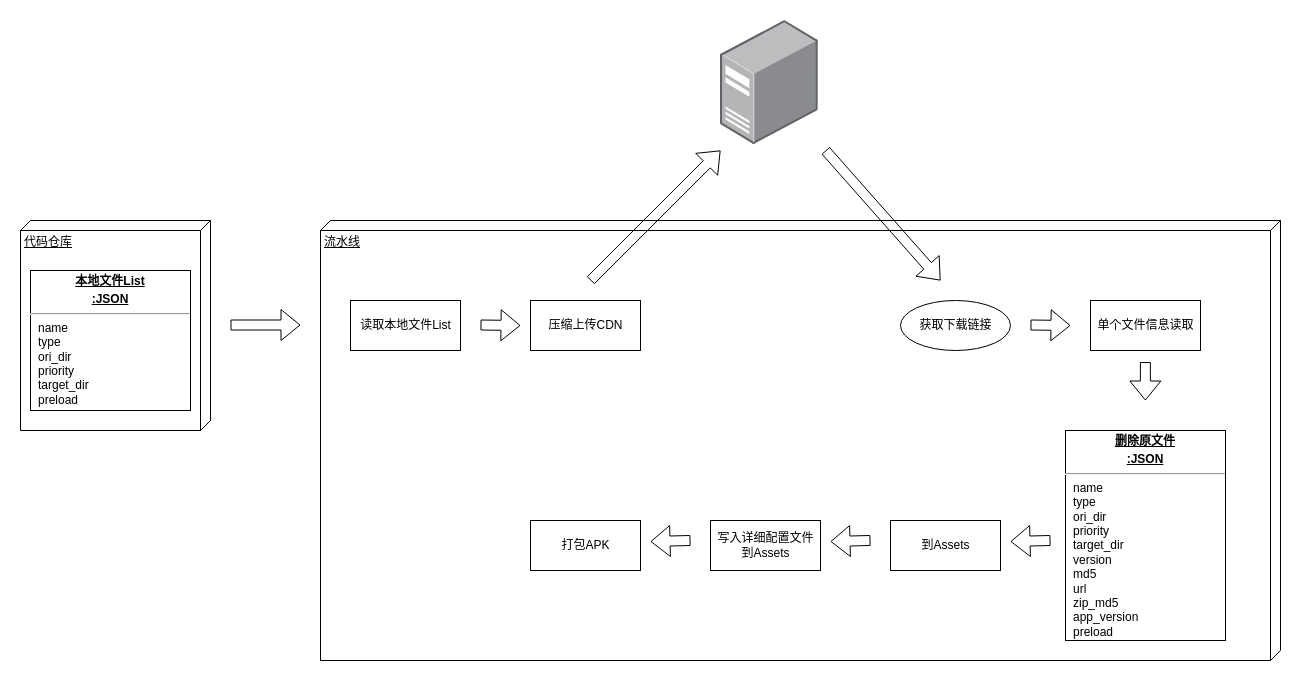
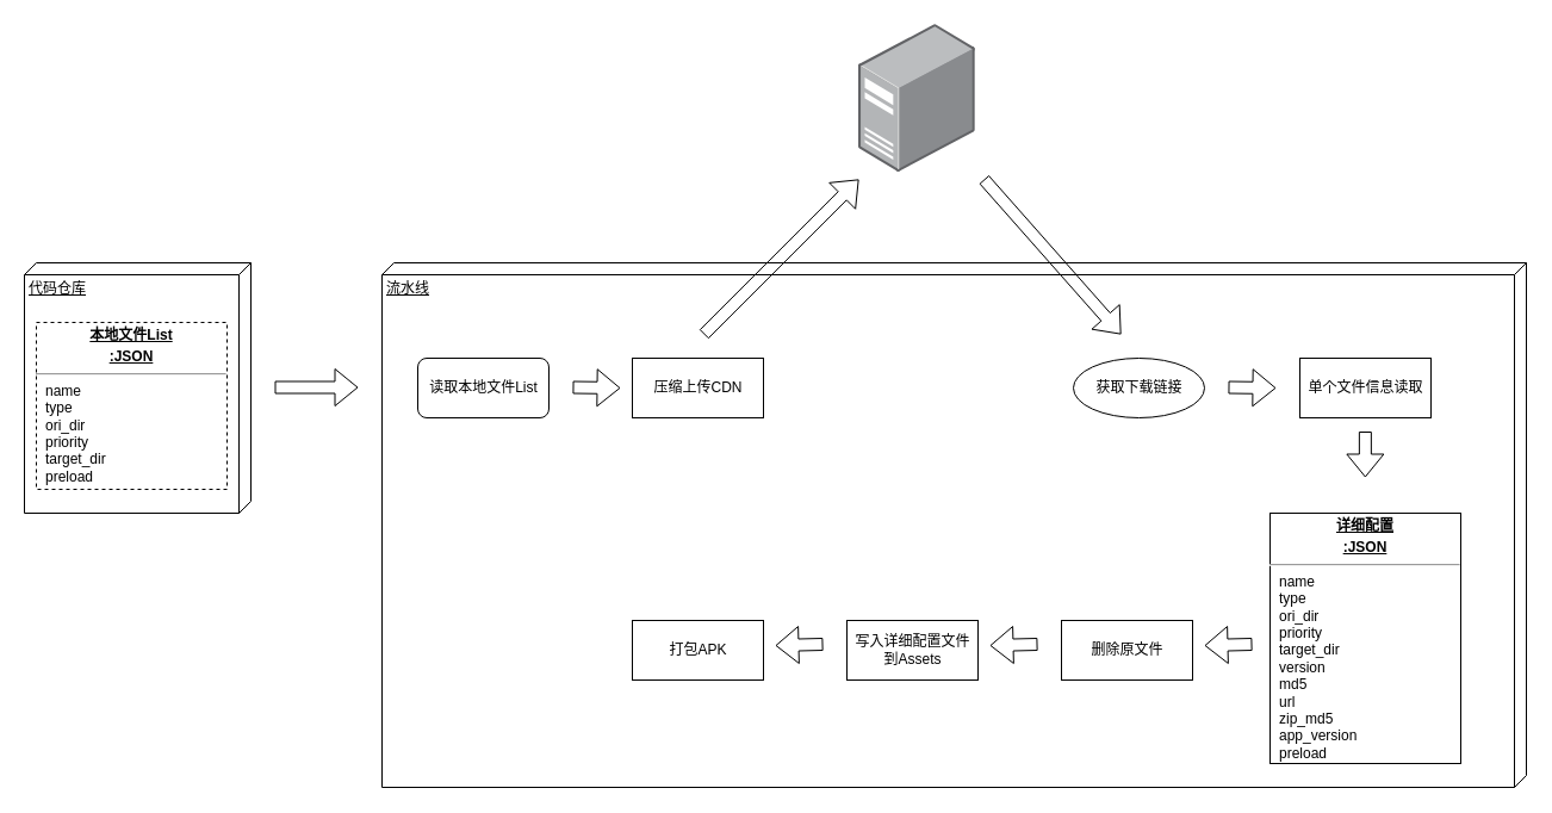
- <mxCell id="6" value="读取本地文件List" style="html=1;" parent="1" vertex="1"><mxGeometry x="350" y="300" width="110" height="50" as="geometry" /></mxCell>
+ <mxCell id="6" value="读取本地文件List" style="html=1;rounded=1;" parent="1" vertex="1"><mxGeometry x="350" y="300" width="110" height="50" as="geometry" /></mxCell>
- <mxCell id="3" value="&lt;p style=&quot;margin: 0px ; margin-top: 4px ; text-align: center ; text-decoration: underline&quot;&gt;&lt;b&gt;本地文件List&lt;/b&gt;&lt;/p&gt;&lt;p style=&quot;margin: 0px ; margin-top: 4px ; text-align: center ; text-decoration: underline&quot;&gt;&lt;b&gt;:JSON&lt;/b&gt;&lt;/p&gt;&lt;hr&gt;&lt;p style=&quot;margin: 0px ; margin-left: 8px&quot;&gt;name&lt;/p&gt;&lt;p style=&quot;margin: 0px ; margin-left: 8px&quot;&gt;type&lt;/p&gt;&lt;p style=&quot;margin: 0px ; margin-left: 8px&quot;&gt;ori_dir&lt;/p&gt;&lt;p style=&quot;margin: 0px ; margin-left: 8px&quot;&gt;priority&lt;/p&gt;&lt;p style=&quot;margin: 0px ; margin-left: 8px&quot;&gt;target_dir&lt;/p&gt;&lt;p style=&quot;margin: 0px ; margin-left: 8px&quot;&gt;preload&lt;/p&gt;" style="verticalAlign=top;align=left;overflow=fill;fontSize=12;fontFamily=Helvetica;html=1;" parent="1" vertex="1"><mxGeometry x="30" y="270" width="160" height="140" as="geometry" /></mxCell>
+ <mxCell id="3" value="&lt;p style=&quot;margin: 0px ; margin-top: 4px ; text-align: center ; text-decoration: underline&quot;&gt;&lt;b&gt;本地文件List&lt;/b&gt;&lt;/p&gt;&lt;p style=&quot;margin: 0px ; margin-top: 4px ; text-align: center ; text-decoration: underline&quot;&gt;&lt;b&gt;:JSON&lt;/b&gt;&lt;/p&gt;&lt;hr&gt;&lt;p style=&quot;margin: 0px ; margin-left: 8px&quot;&gt;name&lt;/p&gt;&lt;p style=&quot;margin: 0px ; margin-left: 8px&quot;&gt;type&lt;/p&gt;&lt;p style=&quot;margin: 0px ; margin-left: 8px&quot;&gt;ori_dir&lt;/p&gt;&lt;p style=&quot;margin: 0px ; margin-left: 8px&quot;&gt;priority&lt;/p&gt;&lt;p style=&quot;margin: 0px ; margin-left: 8px&quot;&gt;target_dir&lt;/p&gt;&lt;p style=&quot;margin: 0px ; margin-left: 8px&quot;&gt;preload&lt;/p&gt;" style="verticalAlign=top;align=left;overflow=fill;fontSize=12;fontFamily=Helvetica;html=1;dashed=1;" parent="1" vertex="1"><mxGeometry x="30" y="270" width="160" height="140" as="geometry" /></mxCell>
- <mxCell id="13" value="&lt;p style=&quot;margin: 0px ; margin-top: 4px ; text-align: center ; text-decoration: underline&quot;&gt;&lt;b&gt;删除原文件&lt;/b&gt;&lt;/p&gt;&lt;p style=&quot;margin: 0px ; margin-top: 4px ; text-align: center ; text-decoration: underline&quot;&gt;&lt;b&gt;:JSON&lt;/b&gt;&lt;/p&gt;&lt;hr&gt;&lt;p style=&quot;margin: 0px ; margin-left: 8px&quot;&gt;name&lt;/p&gt;&lt;p style=&quot;margin: 0px ; margin-left: 8px&quot;&gt;type&lt;/p&gt;&lt;p style=&quot;margin: 0px ; margin-left: 8px&quot;&gt;ori_dir&lt;/p&gt;&lt;p style=&quot;margin: 0px ; margin-left: 8px&quot;&gt;priority&lt;/p&gt;&lt;p style=&quot;margin: 0px ; margin-left: 8px&quot;&gt;target_dir&lt;/p&gt;&lt;p style=&quot;margin: 0px ; margin-left: 8px&quot;&gt;version&lt;/p&gt;&lt;p style=&quot;margin: 0px ; margin-left: 8px&quot;&gt;md5&lt;/p&gt;&lt;p style=&quot;margin: 0px ; margin-left: 8px&quot;&gt;url&lt;/p&gt;&lt;p style=&quot;margin: 0px ; margin-left: 8px&quot;&gt;zip_md5&lt;/p&gt;&lt;p style=&quot;margin: 0px ; margin-left: 8px&quot;&gt;app_version&lt;/p&gt;&lt;p style=&quot;margin: 0px ; margin-left: 8px&quot;&gt;preload&lt;/p&gt;" style="verticalAlign=top;align=left;overflow=fill;fontSize=12;fontFamily=Helvetica;html=1;" parent="1" vertex="1"><mxGeometry x="1065" y="430" width="160" height="210" as="geometry" /></mxCell>
+ <mxCell id="13" value="&lt;p style=&quot;margin: 0px ; margin-top: 4px ; text-align: center ; text-decoration: underline&quot;&gt;&lt;b&gt;详细配置&lt;/b&gt;&lt;/p&gt;&lt;p style=&quot;margin: 0px ; margin-top: 4px ; text-align: center ; text-decoration: underline&quot;&gt;&lt;b&gt;:JSON&lt;/b&gt;&lt;/p&gt;&lt;hr&gt;&lt;p style=&quot;margin: 0px ; margin-left: 8px&quot;&gt;name&lt;/p&gt;&lt;p style=&quot;margin: 0px ; margin-left: 8px&quot;&gt;type&lt;/p&gt;&lt;p style=&quot;margin: 0px ; margin-left: 8px&quot;&gt;ori_dir&lt;/p&gt;&lt;p style=&quot;margin: 0px ; margin-left: 8px&quot;&gt;priority&lt;/p&gt;&lt;p style=&quot;margin: 0px ; margin-left: 8px&quot;&gt;target_dir&lt;/p&gt;&lt;p style=&quot;margin: 0px ; margin-left: 8px&quot;&gt;version&lt;/p&gt;&lt;p style=&quot;margin: 0px ; margin-left: 8px&quot;&gt;md5&lt;/p&gt;&lt;p style=&quot;margin: 0px ; margin-left: 8px&quot;&gt;url&lt;/p&gt;&lt;p style=&quot;margin: 0px ; margin-left: 8px&quot;&gt;zip_md5&lt;/p&gt;&lt;p style=&quot;margin: 0px ; margin-left: 8px&quot;&gt;app_version&lt;/p&gt;&lt;p style=&quot;margin: 0px ; margin-left: 8px&quot;&gt;preload&lt;/p&gt;" style="verticalAlign=top;align=left;overflow=fill;fontSize=12;fontFamily=Helvetica;html=1;" parent="1" vertex="1"><mxGeometry x="1065" y="430" width="160" height="210" as="geometry" /></mxCell>
- <mxCell id="18" value="到Assets" style="html=1;" parent="1" vertex="1"><mxGeometry x="890" y="520" width="110" height="50" as="geometry" /></mxCell>
+ <mxCell id="18" value="删除原文件" style="html=1;" parent="1" vertex="1"><mxGeometry x="890" y="520" width="110" height="50" as="geometry" /></mxCell>
